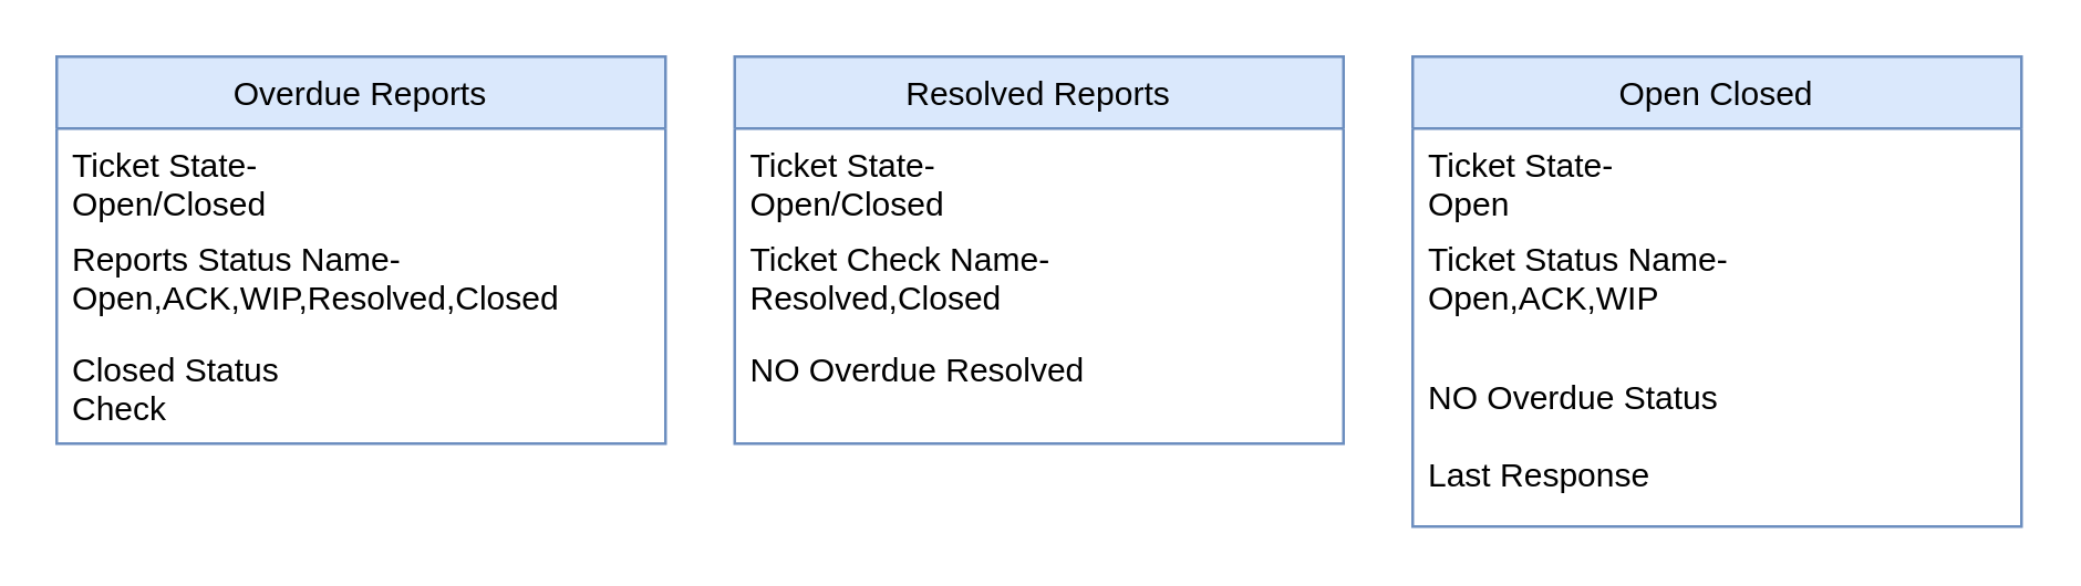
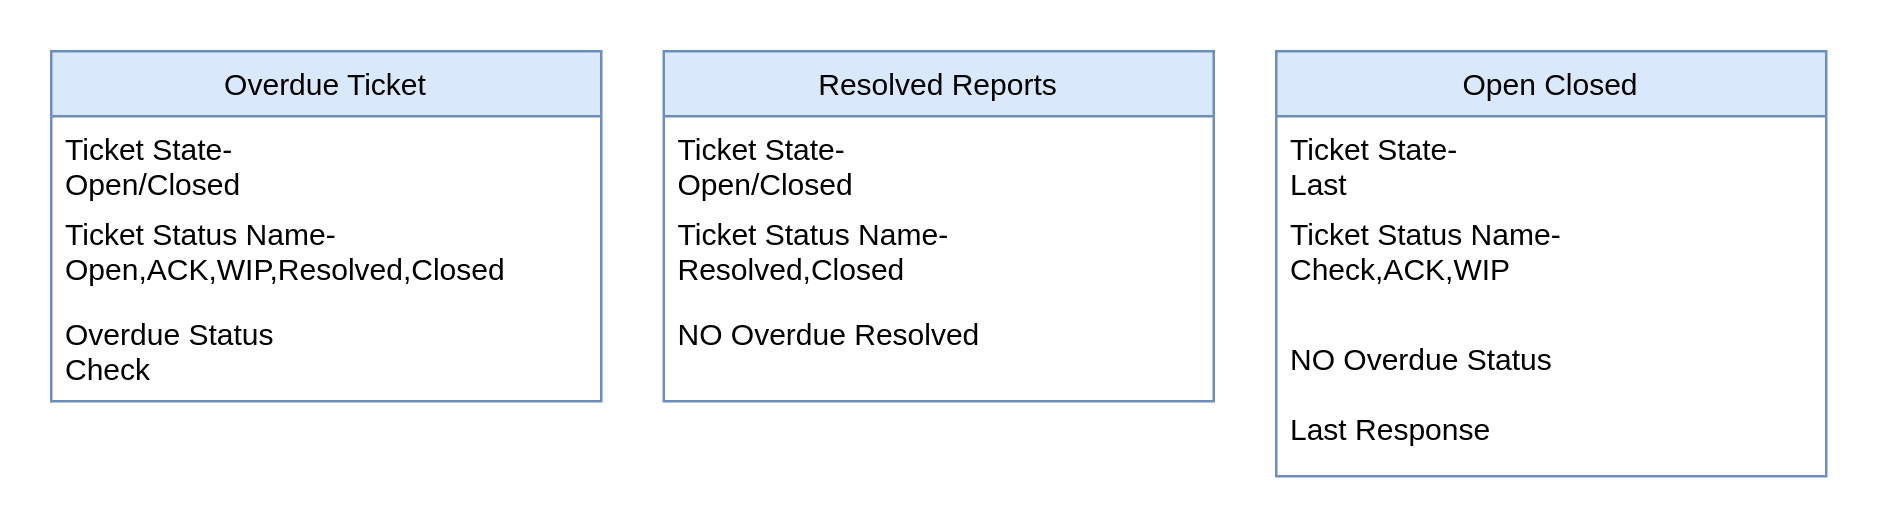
- <mxCell id="2" value="Overdue Reports" style="swimlane;fontStyle=0;childLayout=stackLayout;horizontal=1;startSize=26;fillColor=#dae8fc;horizontalStack=0;resizeParent=1;resizeParentMax=0;resizeLast=0;collapsible=1;marginBottom=0;strokeColor=#6c8ebf;" vertex="1" parent="1"><mxGeometry x="20" y="20" width="220" height="140" as="geometry" /></mxCell>
+ <mxCell id="2" value="Overdue Ticket" style="swimlane;fontStyle=0;childLayout=stackLayout;horizontal=1;startSize=26;fillColor=#dae8fc;horizontalStack=0;resizeParent=1;resizeParentMax=0;resizeLast=0;collapsible=1;marginBottom=0;strokeColor=#6c8ebf;" vertex="1" parent="1"><mxGeometry x="20" y="20" width="220" height="140" as="geometry" /></mxCell>
- <mxCell id="11" value="Ticket State-&#10;Open" style="text;strokeColor=none;fillColor=none;align=left;verticalAlign=top;spacingLeft=4;spacingRight=4;overflow=hidden;rotatable=0;points=[[0,0.5],[1,0.5]];portConstraint=eastwest;" vertex="1" parent="10"><mxGeometry y="26" width="220" height="34" as="geometry" /></mxCell>
+ <mxCell id="11" value="Ticket State-&#10;Last" style="text;strokeColor=none;fillColor=none;align=left;verticalAlign=top;spacingLeft=4;spacingRight=4;overflow=hidden;rotatable=0;points=[[0,0.5],[1,0.5]];portConstraint=eastwest;" vertex="1" parent="10"><mxGeometry y="26" width="220" height="34" as="geometry" /></mxCell>
- <mxCell id="4" value="Reports Status Name-&#10;Open,ACK,WIP,Resolved,Closed" style="text;strokeColor=none;fillColor=none;align=left;verticalAlign=top;spacingLeft=4;spacingRight=4;overflow=hidden;rotatable=0;points=[[0,0.5],[1,0.5]];portConstraint=eastwest;" vertex="1" parent="2"><mxGeometry y="60" width="220" height="40" as="geometry" /></mxCell>
+ <mxCell id="4" value="Ticket Status Name-&#10;Open,ACK,WIP,Resolved,Closed" style="text;strokeColor=none;fillColor=none;align=left;verticalAlign=top;spacingLeft=4;spacingRight=4;overflow=hidden;rotatable=0;points=[[0,0.5],[1,0.5]];portConstraint=eastwest;" vertex="1" parent="2"><mxGeometry y="60" width="220" height="40" as="geometry" /></mxCell>
- <mxCell id="8" value="Ticket Check Name-&#10;Resolved,Closed" style="text;strokeColor=none;fillColor=none;align=left;verticalAlign=top;spacingLeft=4;spacingRight=4;overflow=hidden;rotatable=0;points=[[0,0.5],[1,0.5]];portConstraint=eastwest;" vertex="1" parent="6"><mxGeometry y="60" width="220" height="40" as="geometry" /></mxCell>
+ <mxCell id="8" value="Ticket Status Name-&#10;Resolved,Closed" style="text;strokeColor=none;fillColor=none;align=left;verticalAlign=top;spacingLeft=4;spacingRight=4;overflow=hidden;rotatable=0;points=[[0,0.5],[1,0.5]];portConstraint=eastwest;" vertex="1" parent="6"><mxGeometry y="60" width="220" height="40" as="geometry" /></mxCell>
- <mxCell id="12" value="Ticket Status Name-&#10;Open,ACK,WIP" style="text;strokeColor=none;fillColor=none;align=left;verticalAlign=top;spacingLeft=4;spacingRight=4;overflow=hidden;rotatable=0;points=[[0,0.5],[1,0.5]];portConstraint=eastwest;" vertex="1" parent="10"><mxGeometry y="60" width="220" height="50" as="geometry" /></mxCell>
+ <mxCell id="12" value="Ticket Status Name-&#10;Check,ACK,WIP" style="text;strokeColor=none;fillColor=none;align=left;verticalAlign=top;spacingLeft=4;spacingRight=4;overflow=hidden;rotatable=0;points=[[0,0.5],[1,0.5]];portConstraint=eastwest;" vertex="1" parent="10"><mxGeometry y="60" width="220" height="50" as="geometry" /></mxCell>
- <mxCell id="5" value="Closed Status&#10;Check" style="text;strokeColor=none;fillColor=none;align=left;verticalAlign=top;spacingLeft=4;spacingRight=4;overflow=hidden;rotatable=0;points=[[0,0.5],[1,0.5]];portConstraint=eastwest;" vertex="1" parent="2"><mxGeometry y="100" width="220" height="40" as="geometry" /></mxCell>
+ <mxCell id="5" value="Overdue Status&#10;Check" style="text;strokeColor=none;fillColor=none;align=left;verticalAlign=top;spacingLeft=4;spacingRight=4;overflow=hidden;rotatable=0;points=[[0,0.5],[1,0.5]];portConstraint=eastwest;" vertex="1" parent="2"><mxGeometry y="100" width="220" height="40" as="geometry" /></mxCell>
